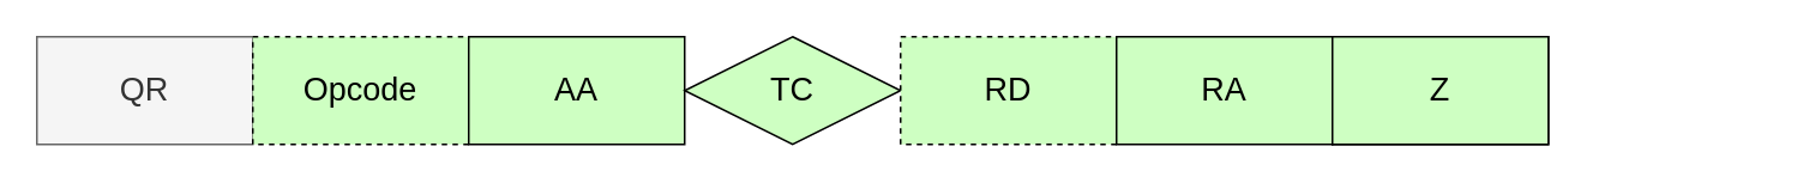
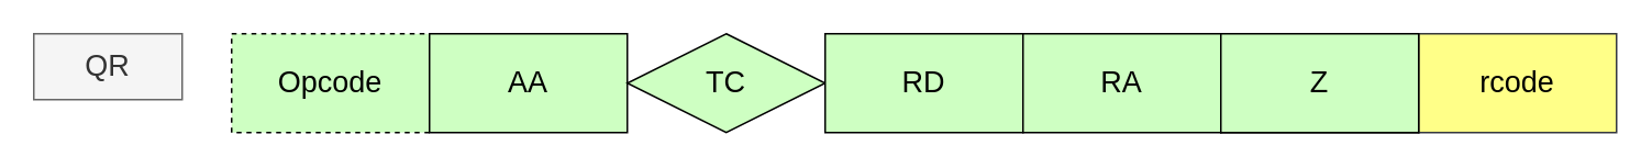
- <mxCell id="2" value="QR" style="rounded=0;whiteSpace=wrap;html=1;fontSize=18;fillColor=#f5f5f5;strokeColor=#666666;fontColor=#333333;" vertex="1" parent="1"><mxGeometry x="20" y="20" width="120" height="60" as="geometry" /></mxCell>
+ <mxCell id="2" value="QR" style="rounded=0;whiteSpace=wrap;html=1;fontSize=18;fillColor=#f5f5f5;strokeColor=#666666;fontColor=#333333;" vertex="1" parent="1"><mxGeometry x="20" y="20" width="90" height="40" as="geometry" /></mxCell>
- <mxCell id="6" value="RD" style="rounded=0;whiteSpace=wrap;html=1;fontSize=18;fillColor=#CEFFC2;dashed=1;" vertex="1" parent="1"><mxGeometry x="500" y="20" width="120" height="60" as="geometry" /></mxCell>
+ <mxCell id="6" value="RD" style="rounded=0;whiteSpace=wrap;html=1;fontSize=18;fillColor=#CEFFC2;" vertex="1" parent="1"><mxGeometry x="500" y="20" width="120" height="60" as="geometry" /></mxCell>
+ <mxCell id="9" value="rcode" style="rounded=0;whiteSpace=wrap;html=1;fontSize=18;fillColor=#ffff88;strokeColor=#36393d;" vertex="1" parent="1"><mxGeometry x="860" y="20" width="120" height="60" as="geometry" /></mxCell>
